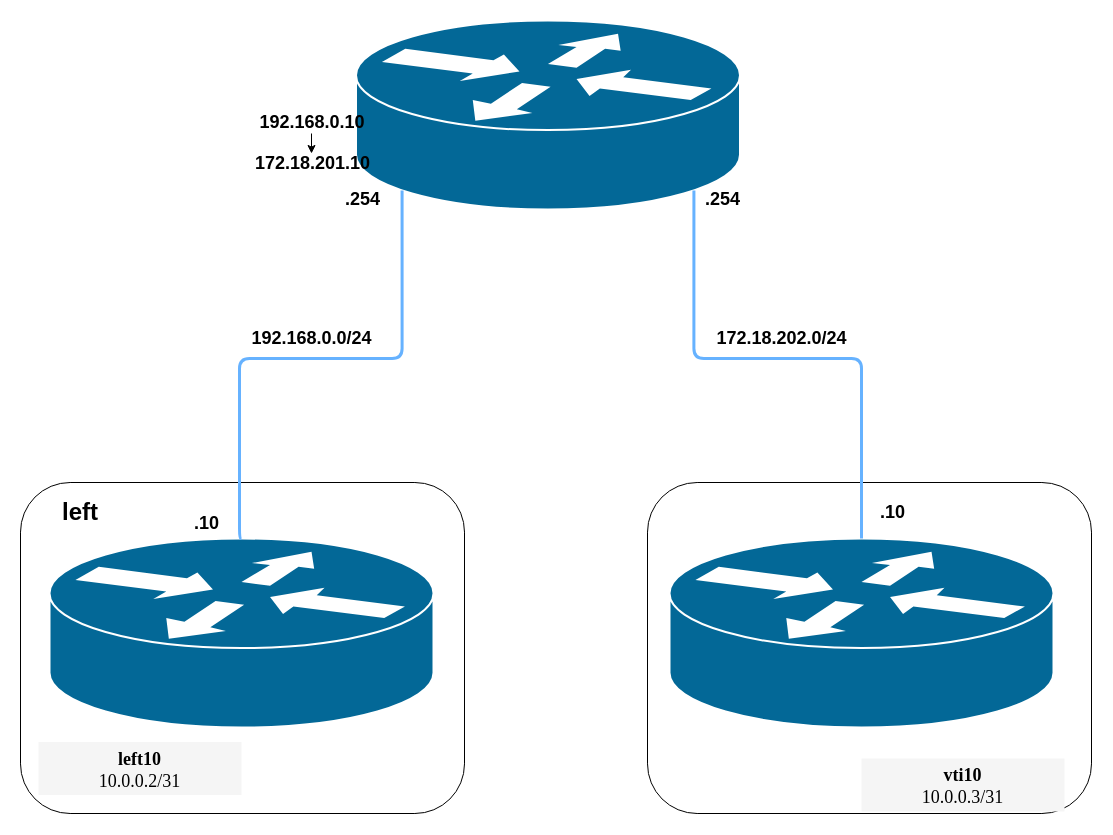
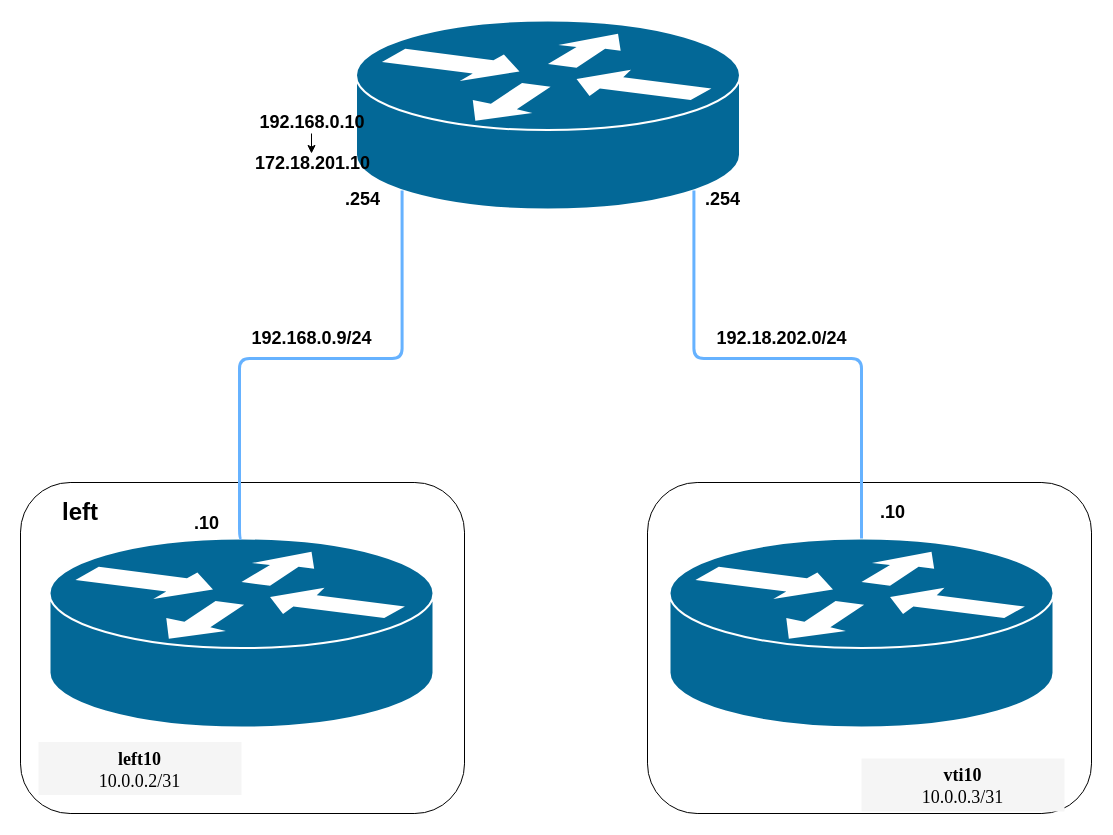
- <mxCell id="9" value="&lt;b&gt;&lt;font style=&quot;font-size: 18px&quot;&gt;192.168.0.0/24&lt;/font&gt;&lt;/b&gt;" style="text;html=1;strokeColor=none;fillColor=none;align=center;verticalAlign=middle;whiteSpace=wrap;rounded=0;" parent="1" vertex="1"><mxGeometry x="239" y="328" width="145" height="20" as="geometry" /></mxCell>
+ <mxCell id="9" value="&lt;b&gt;&lt;font style=&quot;font-size: 18px&quot;&gt;192.168.0.9/24&lt;/font&gt;&lt;/b&gt;" style="text;html=1;strokeColor=none;fillColor=none;align=center;verticalAlign=middle;whiteSpace=wrap;rounded=0;" parent="1" vertex="1"><mxGeometry x="239" y="328" width="145" height="20" as="geometry" /></mxCell>
- <mxCell id="14" value="&lt;b&gt;&lt;font style=&quot;font-size: 18px&quot;&gt;172.18.202.0/24&lt;/font&gt;&lt;/b&gt;" style="text;html=1;strokeColor=none;fillColor=none;align=center;verticalAlign=middle;whiteSpace=wrap;rounded=0;" parent="1" vertex="1"><mxGeometry x="709" y="328" width="145" height="20" as="geometry" /></mxCell>
+ <mxCell id="14" value="&lt;b&gt;&lt;font style=&quot;font-size: 18px&quot;&gt;192.18.202.0/24&lt;/font&gt;&lt;/b&gt;" style="text;html=1;strokeColor=none;fillColor=none;align=center;verticalAlign=middle;whiteSpace=wrap;rounded=0;" parent="1" vertex="1"><mxGeometry x="709" y="328" width="145" height="20" as="geometry" /></mxCell>
